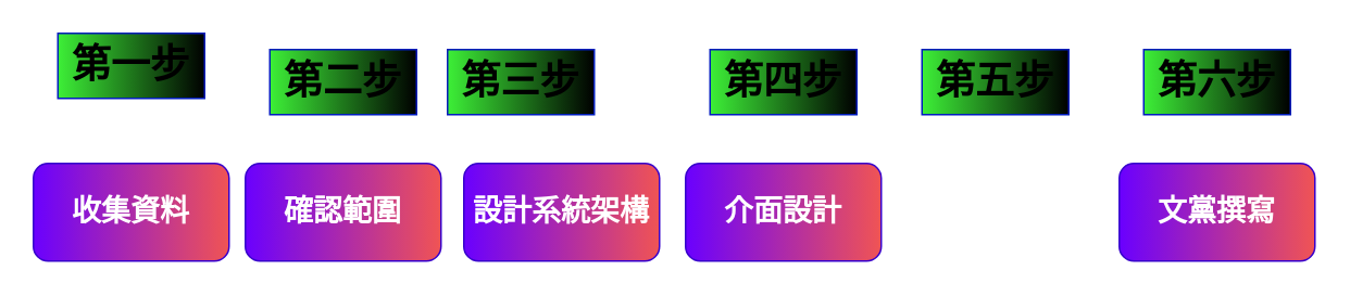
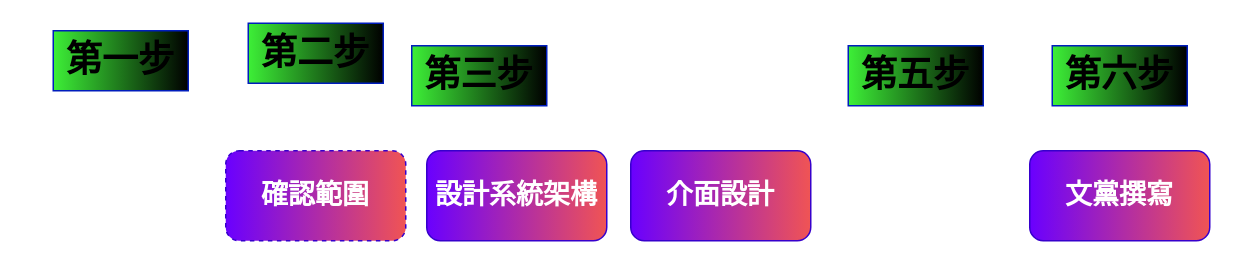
- <mxCell id="4" value="&lt;h1&gt;&lt;font color=&quot;#000000&quot;&gt;第二步&lt;/font&gt;&lt;/h1&gt;" style="rounded=0;whiteSpace=wrap;html=1;fillColor=#3DEF37;fontColor=#ffffff;strokeColor=#001DBC;gradientColor=default;gradientDirection=east;" vertex="1" parent="1"><mxGeometry x="165" y="30" width="90" height="40" as="geometry" /></mxCell>
+ <mxCell id="4" value="&lt;h1&gt;&lt;font color=&quot;#000000&quot;&gt;第二步&lt;/font&gt;&lt;/h1&gt;" style="rounded=0;whiteSpace=wrap;html=1;fillColor=#3DEF37;fontColor=#ffffff;strokeColor=#001DBC;gradientColor=default;gradientDirection=east;" vertex="1" parent="1"><mxGeometry x="165" y="15" width="90" height="40" as="geometry" /></mxCell>
- <mxCell id="8" value="&lt;h1&gt;&lt;font color=&quot;#000000&quot;&gt;第四步&lt;/font&gt;&lt;/h1&gt;" style="rounded=0;whiteSpace=wrap;html=1;fillColor=#3DEF37;fontColor=#ffffff;strokeColor=#001DBC;gradientColor=default;gradientDirection=east;" vertex="1" parent="1"><mxGeometry x="435" y="30" width="90" height="40" as="geometry" /></mxCell>
- <mxCell id="3" value="&lt;h2&gt;收集資料&lt;/h2&gt;" style="rounded=1;whiteSpace=wrap;html=1;fontColor=#ffffff;fillColor=#6a00ff;gradientDirection=east;strokeColor=#3700CC;gradientColor=#F05454;" vertex="1" parent="1"><mxGeometry x="20" y="100" width="120" height="60" as="geometry" /></mxCell>
- <mxCell id="5" value="&lt;h2&gt;確認範圍&lt;/h2&gt;" style="rounded=1;whiteSpace=wrap;html=1;fontColor=#ffffff;fillColor=#6a00ff;gradientDirection=east;strokeColor=#3700CC;gradientColor=#F05454;" vertex="1" parent="1"><mxGeometry x="150" y="100" width="120" height="60" as="geometry" /></mxCell>
+ <mxCell id="5" value="&lt;h2&gt;確認範圍&lt;/h2&gt;" style="rounded=1;whiteSpace=wrap;html=1;fontColor=#ffffff;fillColor=#6a00ff;gradientDirection=east;strokeColor=#3700CC;gradientColor=#F05454;dashed=1;" vertex="1" parent="1"><mxGeometry x="150" y="100" width="120" height="60" as="geometry" /></mxCell>
